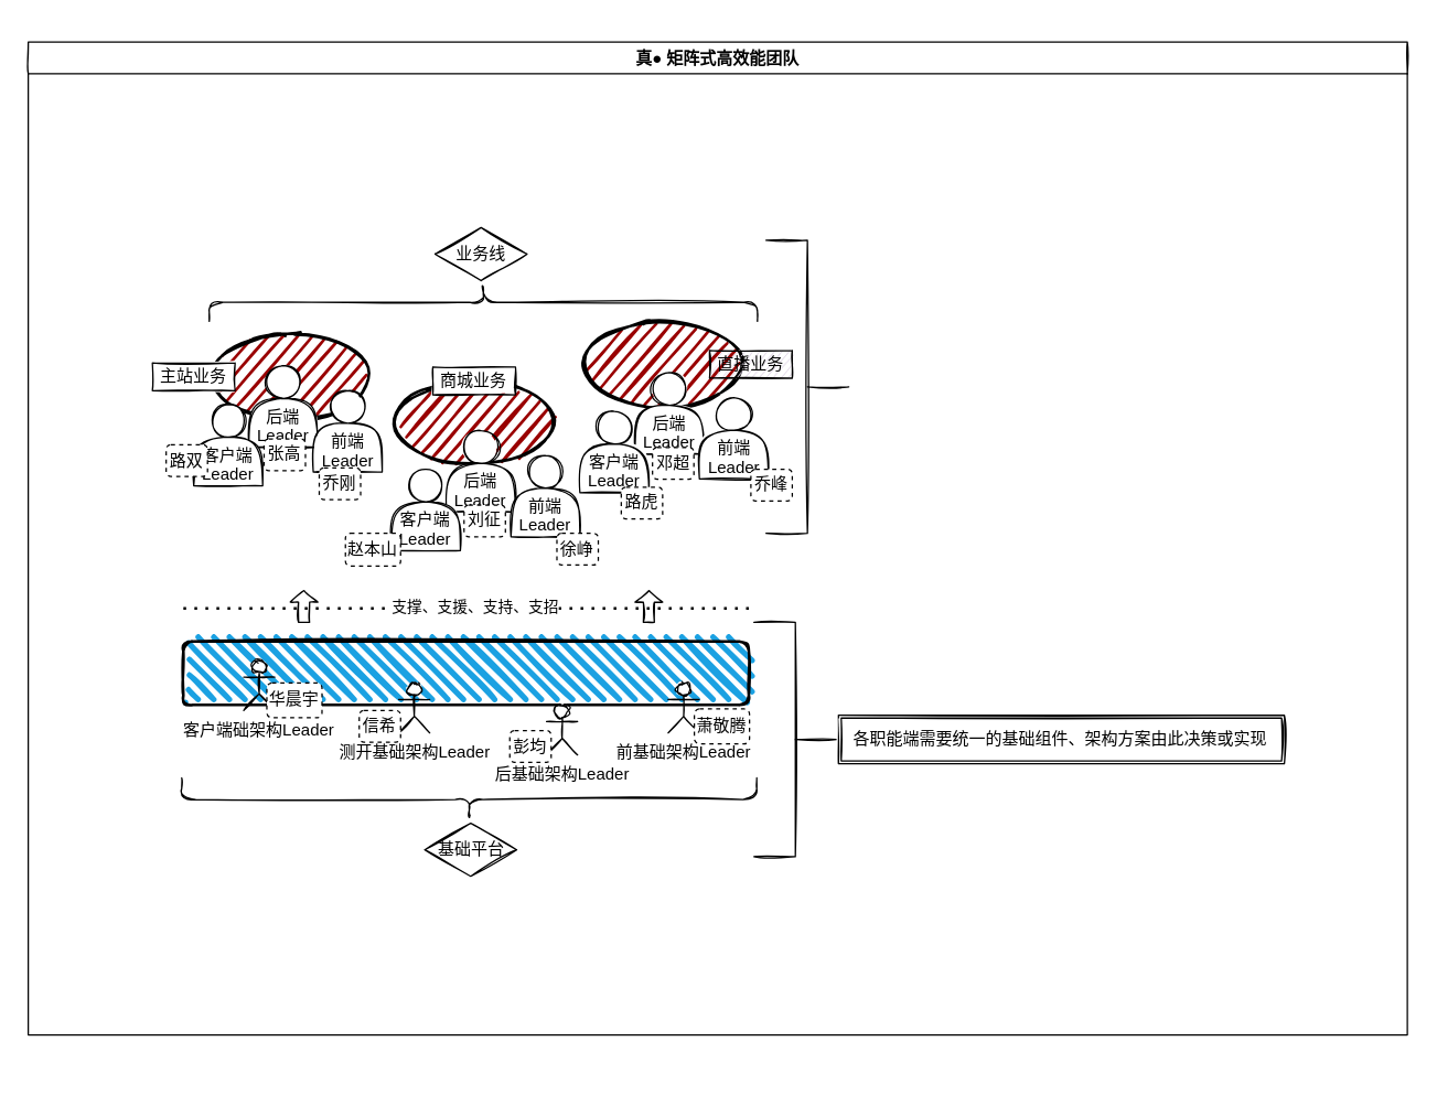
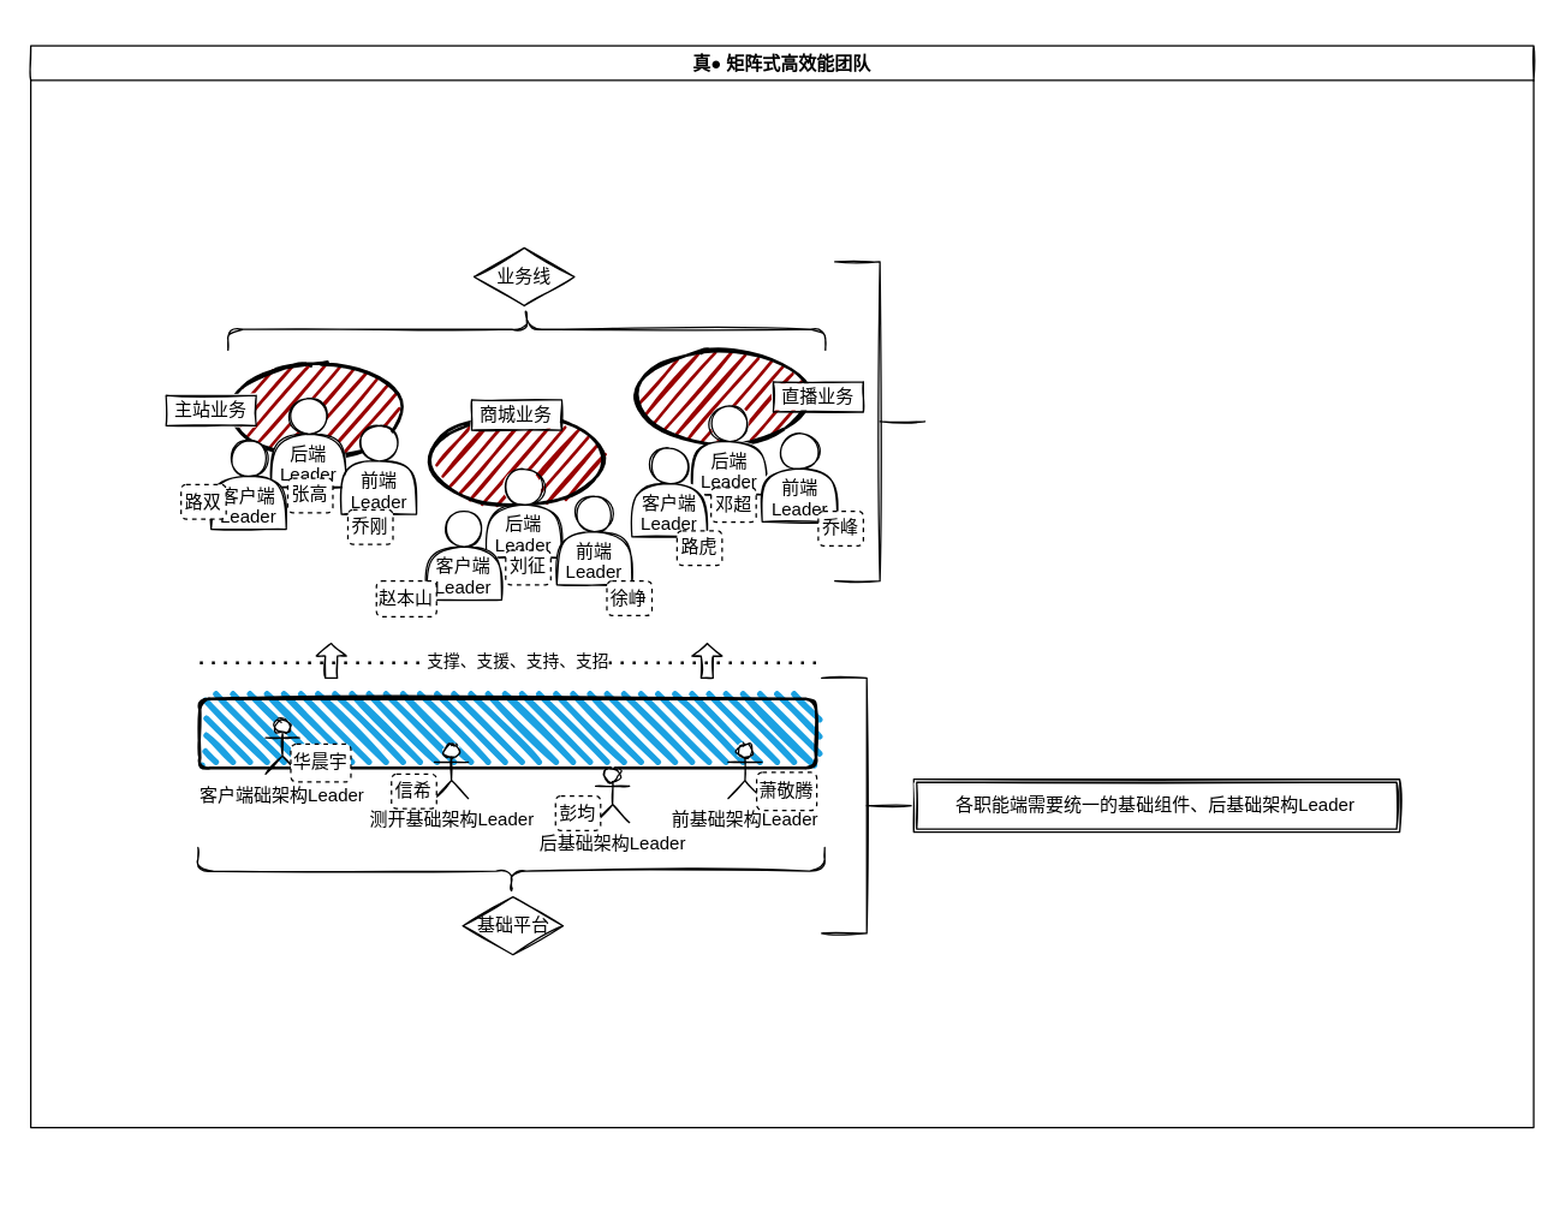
- <mxCell id="25" value="直播业务" style="html=1;whiteSpace=wrap;container=1;recursiveResize=0;collapsible=0;sketch=1;fillColor=#e1d5e7;" parent="8" vertex="1"><mxGeometry x="494" y="223.75" width="60" height="20" as="geometry" /></mxCell>
+ <mxCell id="25" value="直播业务" style="html=1;whiteSpace=wrap;container=1;recursiveResize=0;collapsible=0;sketch=1;" parent="8" vertex="1"><mxGeometry x="494" y="223.75" width="60" height="20" as="geometry" /></mxCell>
- <mxCell id="17" value="各职能端需要统一的基础组件、架构方案由此决策或实现" style="shape=ext;double=1;rounded=0;whiteSpace=wrap;html=1;sketch=1;" parent="8" vertex="1"><mxGeometry x="587.49" y="488.19" width="323.34" height="35.12" as="geometry" /></mxCell>
+ <mxCell id="17" value="各职能端需要统一的基础组件、后基础架构Leader" style="shape=ext;double=1;rounded=0;whiteSpace=wrap;html=1;sketch=1;" parent="8" vertex="1"><mxGeometry x="587.49" y="488.19" width="323.34" height="35.12" as="geometry" /></mxCell>
